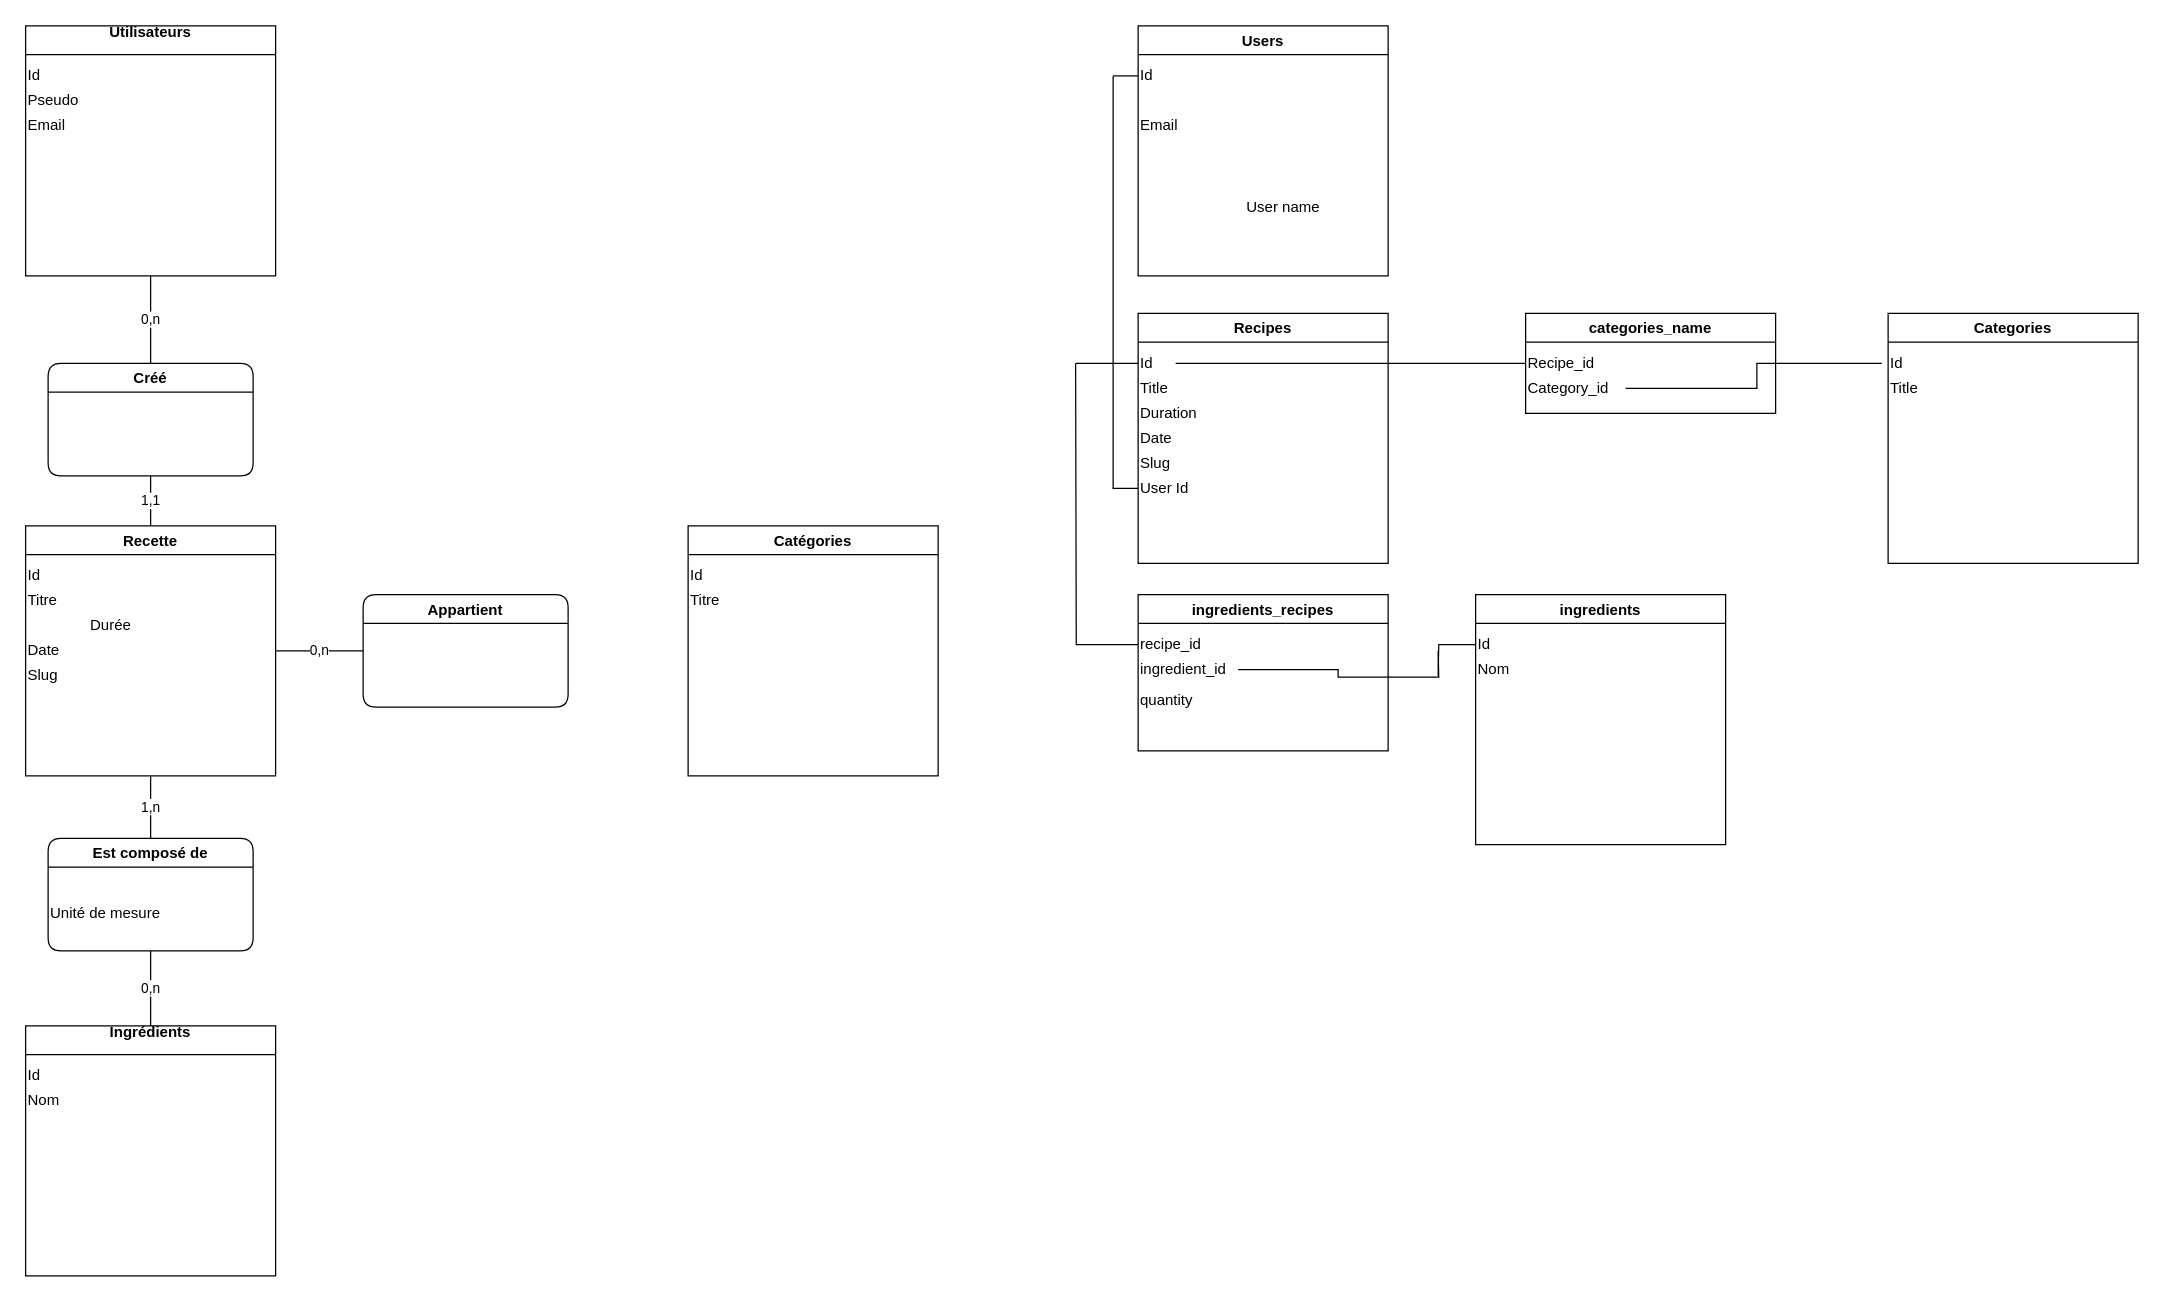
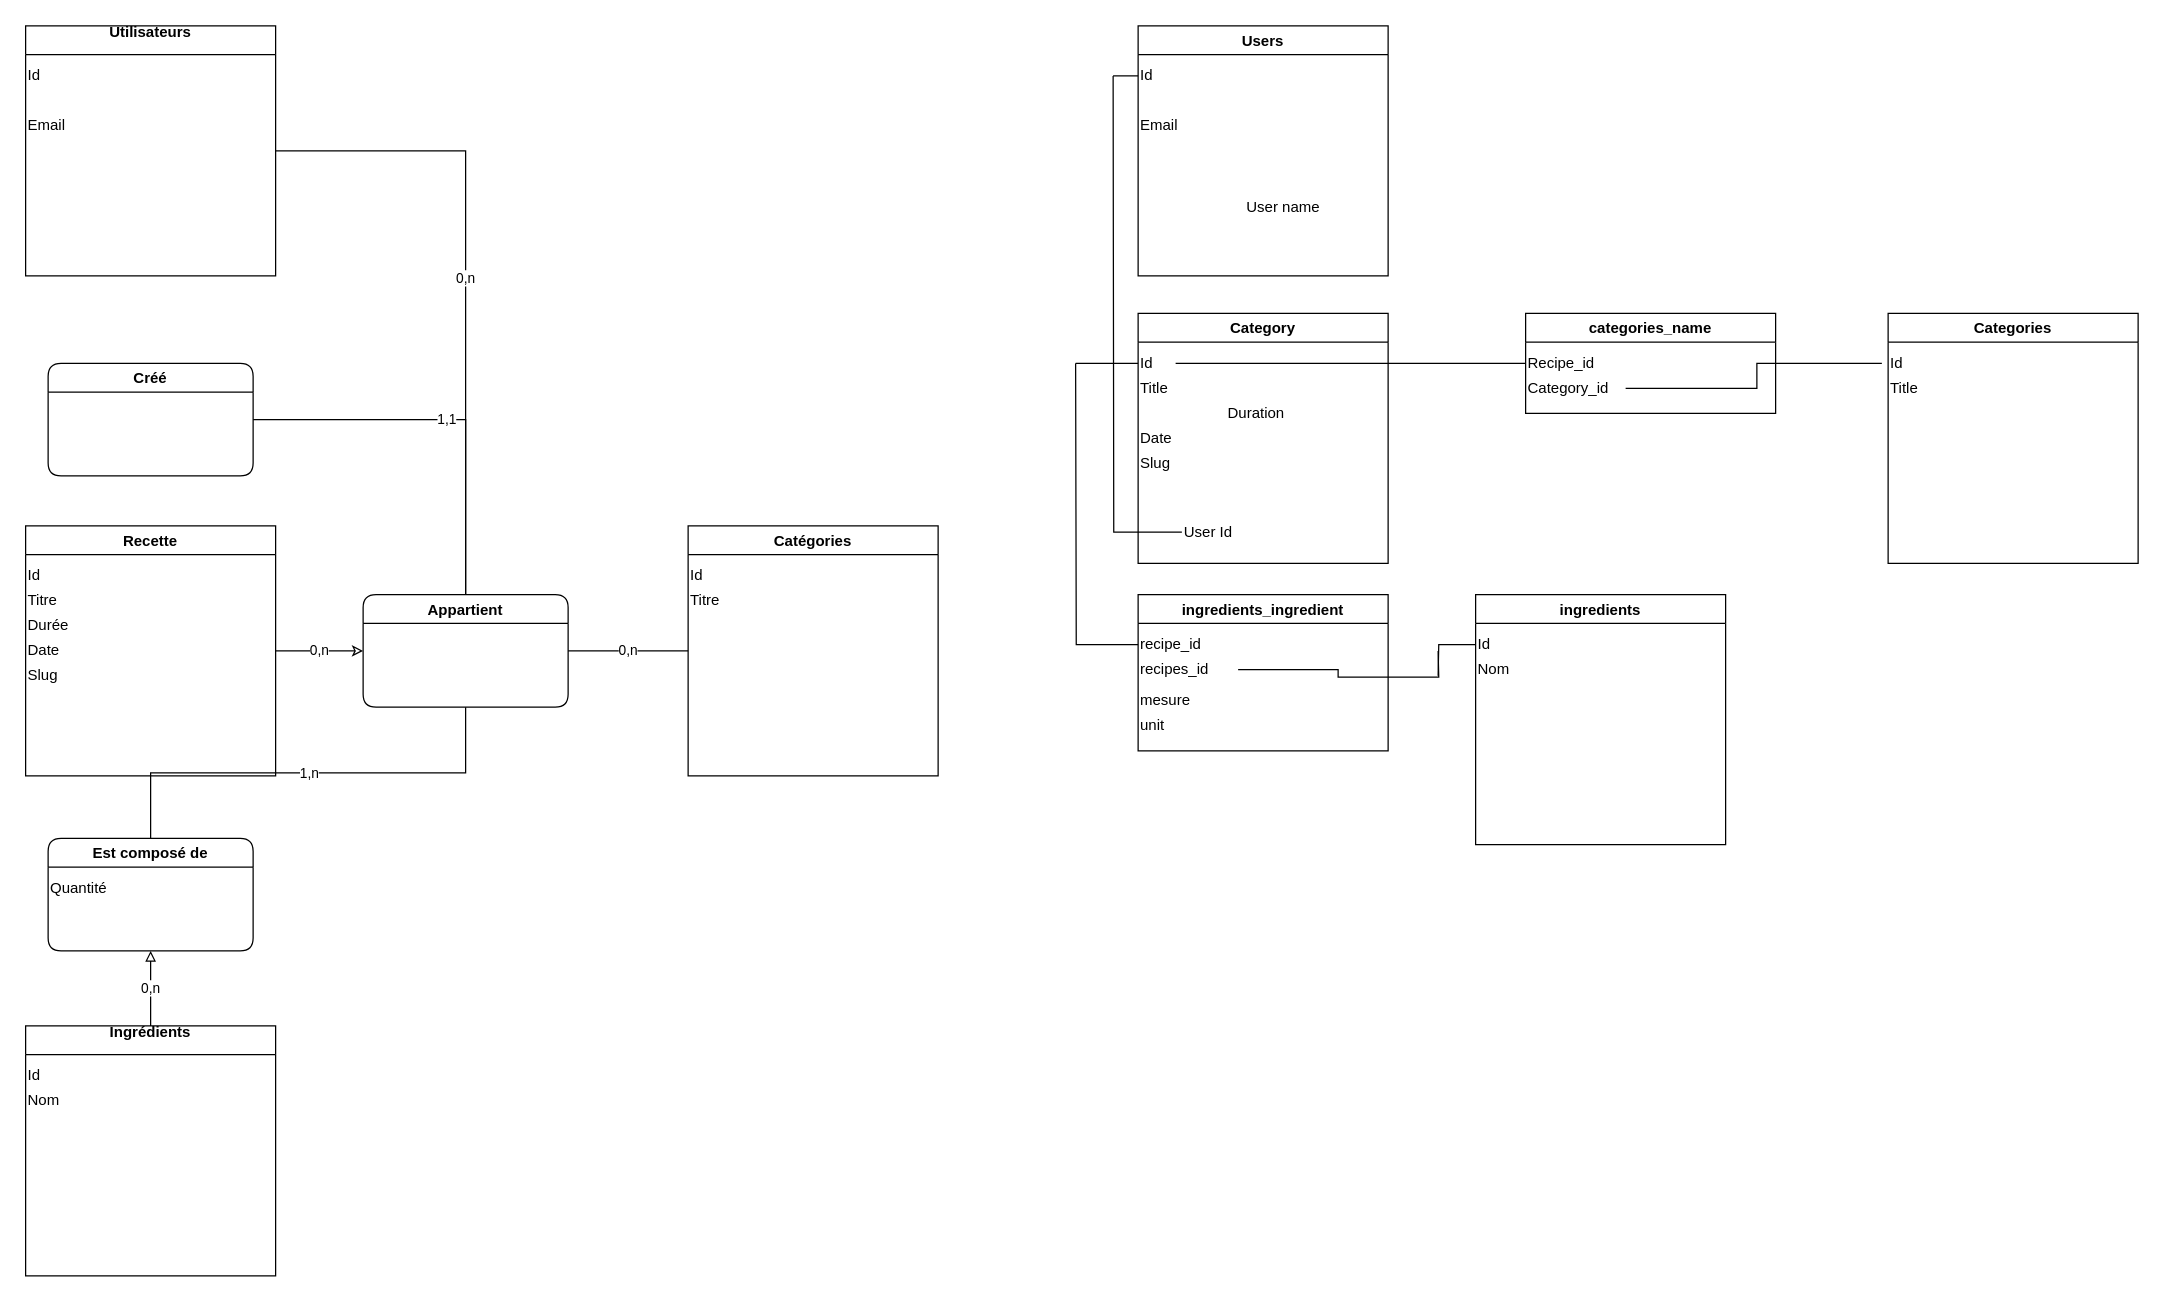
- <mxCell id="20" value="&lt;div align=&quot;left&quot;&gt;Pseudo&lt;/div&gt;" style="text;html=1;align=left;verticalAlign=middle;resizable=0;points=[];autosize=1;strokeColor=none;fillColor=none;" vertex="1" parent="19"><mxGeometry y="50" width="60" height="20" as="geometry" /></mxCell>
- <mxCell id="18" value="0,n" style="edgeStyle=orthogonalEdgeStyle;rounded=0;orthogonalLoop=1;jettySize=auto;html=1;startArrow=none;startFill=0;endArrow=none;endFill=0;" edge="1" parent="1" source="19" target="28"><mxGeometry relative="1" as="geometry" /></mxCell>
+ <mxCell id="18" value="0,n" style="edgeStyle=orthogonalEdgeStyle;rounded=0;orthogonalLoop=1;jettySize=auto;html=1;startArrow=none;startFill=0;endArrow=none;endFill=0;" edge="1" parent="1" source="19" target="13"><mxGeometry relative="1" as="geometry" /></mxCell>
- <mxCell id="33" value="Recipes" style="swimlane;" vertex="1" parent="1"><mxGeometry x="910" y="250" width="200" height="200" as="geometry" /></mxCell>
+ <mxCell id="33" value="Category" style="swimlane;" vertex="1" parent="1"><mxGeometry x="910" y="250" width="200" height="200" as="geometry" /></mxCell>
- <mxCell id="35" value="Duration" style="text;html=1;align=left;verticalAlign=middle;resizable=0;points=[];autosize=1;strokeColor=none;fillColor=none;" vertex="1" parent="33"><mxGeometry y="70" width="60" height="20" as="geometry" /></mxCell>
+ <mxCell id="35" value="Duration" style="text;html=1;align=left;verticalAlign=middle;resizable=0;points=[];autosize=1;strokeColor=none;fillColor=none;" vertex="1" parent="33"><mxGeometry x="70" y="70" width="60" height="20" as="geometry" /></mxCell>
- <mxCell id="39" value="&lt;div&gt;User Id&lt;/div&gt;" style="text;html=1;align=left;verticalAlign=middle;resizable=0;points=[];autosize=1;strokeColor=none;fillColor=none;" vertex="1" parent="33"><mxGeometry y="130" width="50" height="20" as="geometry" /></mxCell>
+ <mxCell id="39" value="&lt;div&gt;User Id&lt;/div&gt;" style="text;html=1;align=left;verticalAlign=middle;resizable=0;points=[];autosize=1;strokeColor=none;fillColor=none;" vertex="1" parent="33"><mxGeometry x="35" y="165" width="50" height="20" as="geometry" /></mxCell>
- <mxCell id="27" value="1,1" style="edgeStyle=orthogonalEdgeStyle;rounded=0;orthogonalLoop=1;jettySize=auto;html=1;entryX=0.5;entryY=0;entryDx=0;entryDy=0;startArrow=none;startFill=0;endArrow=none;endFill=0;" edge="1" parent="1" source="28" target="3"><mxGeometry relative="1" as="geometry" /></mxCell>
+ <mxCell id="27" value="1,1" style="edgeStyle=orthogonalEdgeStyle;rounded=0;orthogonalLoop=1;jettySize=auto;html=1;startArrow=none;startFill=0;endArrow=none;endFill=0;" edge="1" parent="1" source="28" target="13"><mxGeometry relative="1" as="geometry" /></mxCell>
- <mxCell id="40" value="ingredients_recipes" style="swimlane;" vertex="1" parent="1"><mxGeometry x="910" y="475" width="200" height="125" as="geometry" /></mxCell>
+ <mxCell id="40" value="ingredients_ingredient" style="swimlane;" vertex="1" parent="1"><mxGeometry x="910" y="475" width="200" height="125" as="geometry" /></mxCell>
- <mxCell id="5" value="&lt;div align=&quot;left&quot;&gt;Durée&lt;/div&gt;" style="text;html=1;align=left;verticalAlign=middle;resizable=0;points=[];autosize=1;strokeColor=none;fillColor=none;" vertex="1" parent="3"><mxGeometry x="50" y="70" width="50" height="20" as="geometry" /></mxCell>
+ <mxCell id="5" value="&lt;div align=&quot;left&quot;&gt;Durée&lt;/div&gt;" style="text;html=1;align=left;verticalAlign=middle;resizable=0;points=[];autosize=1;strokeColor=none;fillColor=none;" vertex="1" parent="3"><mxGeometry y="70" width="50" height="20" as="geometry" /></mxCell>
- <mxCell id="2" value="0,n" style="edgeStyle=orthogonalEdgeStyle;rounded=0;orthogonalLoop=1;jettySize=auto;html=1;entryX=0;entryY=0.5;entryDx=0;entryDy=0;startArrow=none;startFill=0;endArrow=none;endFill=0;" edge="1" parent="1" source="3" target="13"><mxGeometry relative="1" as="geometry" /></mxCell>
+ <mxCell id="2" value="0,n" style="edgeStyle=orthogonalEdgeStyle;rounded=0;orthogonalLoop=1;jettySize=auto;html=1;entryX=0;entryY=0.5;entryDx=0;entryDy=0;startArrow=none;startFill=0;endArrow=classic;endFill=0;" edge="1" parent="1" source="3" target="13"><mxGeometry relative="1" as="geometry" /></mxCell>
+ <mxCell id="12" value="0,n" style="edgeStyle=orthogonalEdgeStyle;rounded=0;orthogonalLoop=1;jettySize=auto;html=1;exitX=1;exitY=0.5;exitDx=0;exitDy=0;entryX=0;entryY=0.5;entryDx=0;entryDy=0;startArrow=none;startFill=0;endArrow=none;endFill=0;" edge="1" parent="1" source="13" target="9"><mxGeometry relative="1" as="geometry"><mxPoint x="550" y="175" as="targetPoint" /></mxGeometry></mxCell>
- <mxCell id="41" value="ingredient_id" style="text;html=1;align=left;verticalAlign=middle;resizable=0;points=[];autosize=1;strokeColor=none;fillColor=none;" vertex="1" parent="40"><mxGeometry y="50" width="80" height="20" as="geometry" /></mxCell>
+ <mxCell id="41" value="recipes_id" style="text;html=1;align=left;verticalAlign=middle;resizable=0;points=[];autosize=1;strokeColor=none;fillColor=none;" vertex="1" parent="40"><mxGeometry y="50" width="80" height="20" as="geometry" /></mxCell>
- <mxCell id="43" value="&lt;div align=&quot;left&quot;&gt;quantity&lt;/div&gt;" style="text;html=1;align=left;verticalAlign=middle;resizable=0;points=[];autosize=1;strokeColor=none;fillColor=none;" vertex="1" parent="40"><mxGeometry y="75" width="60" height="20" as="geometry" /></mxCell>
+ <mxCell id="43" value="&lt;div align=&quot;left&quot;&gt;mesure&lt;/div&gt;" style="text;html=1;align=left;verticalAlign=middle;resizable=0;points=[];autosize=1;strokeColor=none;fillColor=none;" vertex="1" parent="40"><mxGeometry y="75" width="60" height="20" as="geometry" /></mxCell>
+ <mxCell id="44" value="&lt;div align=&quot;left&quot;&gt;unit&lt;/div&gt;" style="text;html=1;align=left;verticalAlign=middle;resizable=0;points=[];autosize=1;strokeColor=none;fillColor=none;" vertex="1" parent="40"><mxGeometry y="95" width="30" height="20" as="geometry" /></mxCell>
- <mxCell id="17" value="1,n" style="edgeStyle=orthogonalEdgeStyle;rounded=0;orthogonalLoop=1;jettySize=auto;html=1;exitX=0.5;exitY=0;exitDx=0;exitDy=0;entryX=0.5;entryY=1;entryDx=0;entryDy=0;startArrow=none;startFill=0;endArrow=none;endFill=0;" edge="1" parent="1" source="23" target="3"><mxGeometry relative="1" as="geometry" /></mxCell>
+ <mxCell id="17" value="1,n" style="edgeStyle=orthogonalEdgeStyle;rounded=0;orthogonalLoop=1;jettySize=auto;html=1;exitX=0.5;exitY=0;exitDx=0;exitDy=0;startArrow=none;startFill=0;endArrow=none;endFill=0;" edge="1" parent="1" source="23" target="13"><mxGeometry relative="1" as="geometry" /></mxCell>
+ <mxCell id="24" value="&lt;div align=&quot;left&quot;&gt;Quantité&lt;/div&gt;" style="text;html=1;align=left;verticalAlign=middle;resizable=0;points=[];autosize=1;strokeColor=none;fillColor=none;" vertex="1" parent="23"><mxGeometry y="30" width="60" height="20" as="geometry" /></mxCell>
- <mxCell id="25" value="&lt;div align=&quot;left&quot;&gt;Unité de mesure&lt;br&gt;&lt;/div&gt;" style="text;html=1;align=left;verticalAlign=middle;resizable=0;points=[];autosize=1;strokeColor=none;fillColor=none;" vertex="1" parent="23"><mxGeometry y="50" width="100" height="20" as="geometry" /></mxCell>
- <mxCell id="26" value="0,n" style="edgeStyle=orthogonalEdgeStyle;rounded=0;orthogonalLoop=1;jettySize=auto;html=1;exitX=0.5;exitY=0;exitDx=0;exitDy=0;startArrow=none;startFill=0;endArrow=none;endFill=0;" edge="1" parent="1" source="14" target="23"><mxGeometry relative="1" as="geometry"><mxPoint x="120" y="380" as="targetPoint" /><mxPoint x="120" y="740" as="sourcePoint" /></mxGeometry></mxCell>
+ <mxCell id="26" value="0,n" style="edgeStyle=orthogonalEdgeStyle;rounded=0;orthogonalLoop=1;jettySize=auto;html=1;exitX=0.5;exitY=0;exitDx=0;exitDy=0;startArrow=none;startFill=0;endArrow=block;endFill=0;" edge="1" parent="1" source="14" target="23"><mxGeometry relative="1" as="geometry"><mxPoint x="120" y="380" as="targetPoint" /><mxPoint x="120" y="740" as="sourcePoint" /></mxGeometry></mxCell>
